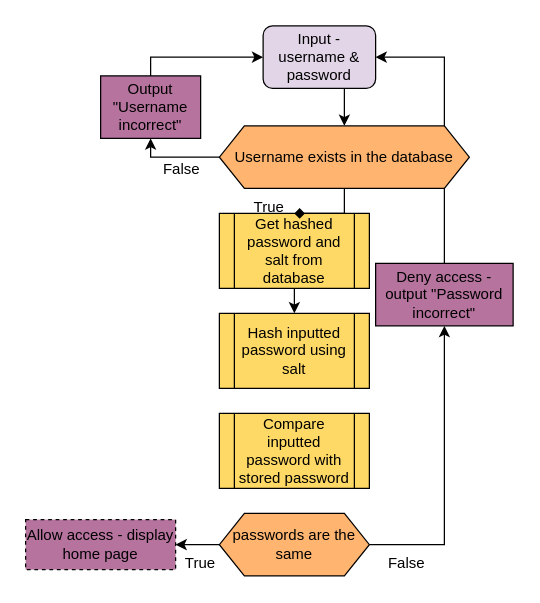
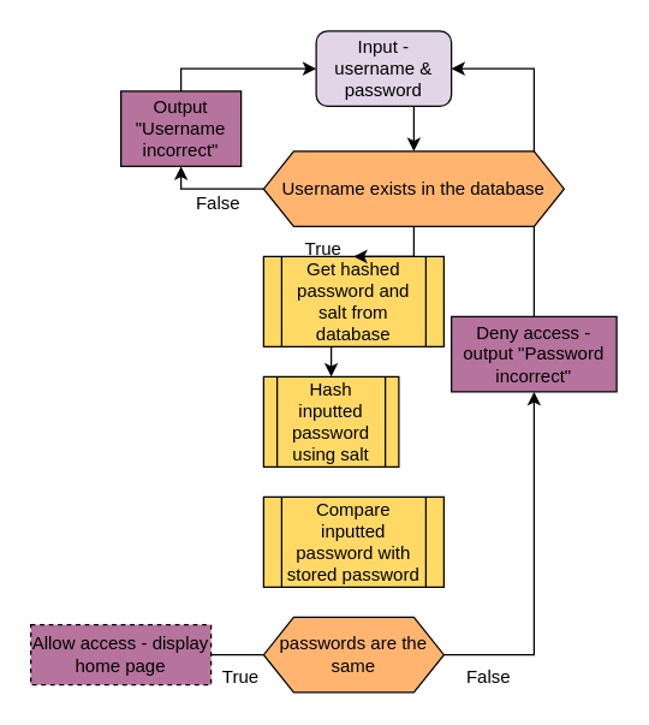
- <mxCell id="14" style="edgeStyle=orthogonalEdgeStyle;rounded=0;orthogonalLoop=1;jettySize=auto;html=1;exitX=0.5;exitY=1;exitDx=0;exitDy=0;entryX=0.5;entryY=0;entryDx=0;entryDy=0;endArrow=diamond;" edge="1" parent="1" source="15" target="5"><mxGeometry relative="1" as="geometry" /></mxCell>
+ <mxCell id="14" style="edgeStyle=orthogonalEdgeStyle;rounded=0;orthogonalLoop=1;jettySize=auto;html=1;exitX=0.5;exitY=1;exitDx=0;exitDy=0;entryX=0.5;entryY=0;entryDx=0;entryDy=0;" edge="1" parent="1" source="15" target="5"><mxGeometry relative="1" as="geometry" /></mxCell>
- <mxCell id="6" value="Hash inputted password using salt" style="shape=process;whiteSpace=wrap;html=1;backgroundOutline=1;fillColor=#FFD966;" vertex="1" parent="1"><mxGeometry x="175" y="250" width="120" height="60" as="geometry" /></mxCell>
+ <mxCell id="6" value="Hash inputted password using salt" style="shape=process;whiteSpace=wrap;html=1;backgroundOutline=1;fillColor=#FFD966;" vertex="1" parent="1"><mxGeometry x="175" y="250" width="90" height="60" as="geometry" /></mxCell>
- <mxCell id="9" style="edgeStyle=orthogonalEdgeStyle;rounded=0;orthogonalLoop=1;jettySize=auto;html=1;exitX=0;exitY=0.5;exitDx=0;exitDy=0;entryX=1;entryY=0.5;entryDx=0;entryDy=0;" edge="1" parent="1" source="10" target="18"><mxGeometry relative="1" as="geometry" /></mxCell>
+ <mxCell id="9" style="edgeStyle=orthogonalEdgeStyle;rounded=0;orthogonalLoop=1;jettySize=auto;html=1;exitX=0;exitY=0.5;exitDx=0;exitDy=0;entryX=1;entryY=0.5;entryDx=0;entryDy=0;endArrow=none;" edge="1" parent="1" source="10" target="18"><mxGeometry relative="1" as="geometry" /></mxCell>
